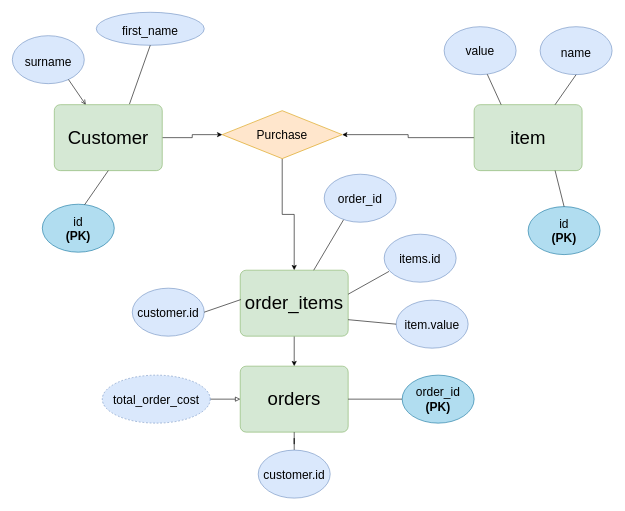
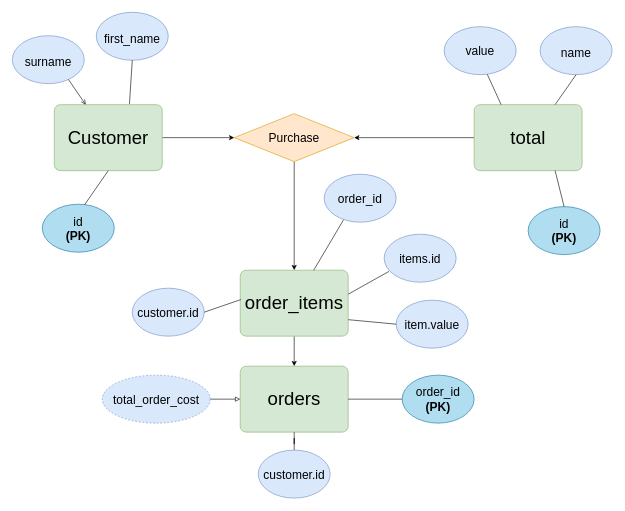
- <mxCell id="4" value="&lt;font style=&quot;font-size: 20px&quot;&gt;first_name&lt;/font&gt;" style="ellipse;whiteSpace=wrap;html=1;fontSize=31;fillColor=#dae8fc;strokeColor=#6c8ebf;" parent="1" vertex="1"><mxGeometry x="160" y="20" width="180" height="55" as="geometry" /></mxCell>
+ <mxCell id="4" value="&lt;font style=&quot;font-size: 20px&quot;&gt;first_name&lt;/font&gt;" style="ellipse;whiteSpace=wrap;html=1;fontSize=31;fillColor=#dae8fc;strokeColor=#6c8ebf;" parent="1" vertex="1"><mxGeometry x="160" y="20" width="120" height="80" as="geometry" /></mxCell>
- <mxCell id="19" value="Purchase" style="rhombus;whiteSpace=wrap;html=1;fontSize=20;fillColor=#ffe6cc;strokeColor=#d79b00;" parent="1" vertex="1"><mxGeometry x="370" y="184" width="200" height="80" as="geometry" /></mxCell>
+ <mxCell id="19" value="Purchase" style="rhombus;whiteSpace=wrap;html=1;fontSize=20;fillColor=#ffe6cc;strokeColor=#d79b00;" parent="1" vertex="1"><mxGeometry x="390" y="189" width="200" height="80" as="geometry" /></mxCell>
- <mxCell id="11" value="item" style="rounded=1;whiteSpace=wrap;html=1;arcSize=9;fontSize=31;fillColor=#d5e8d4;strokeColor=#82b366;" parent="1" vertex="1"><mxGeometry x="790" y="174" width="180" height="110" as="geometry" /></mxCell>
+ <mxCell id="11" value="total" style="rounded=1;whiteSpace=wrap;html=1;arcSize=9;fontSize=31;fillColor=#d5e8d4;strokeColor=#82b366;" parent="1" vertex="1"><mxGeometry x="790" y="174" width="180" height="110" as="geometry" /></mxCell>
